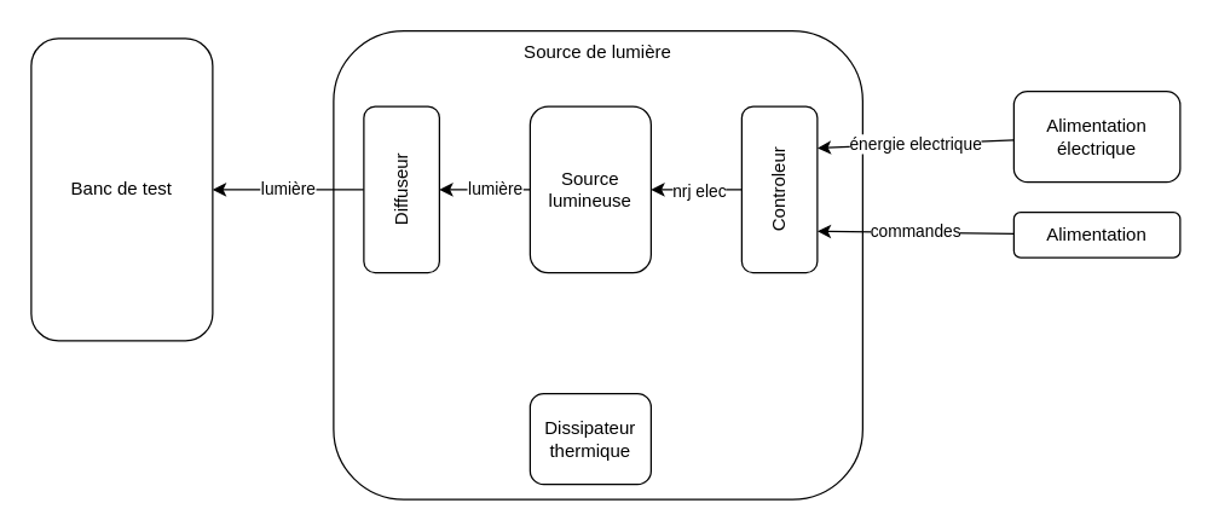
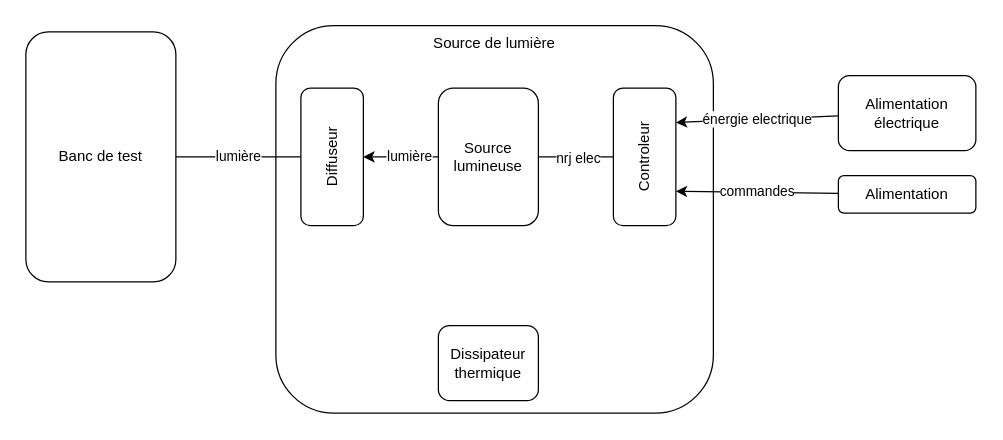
- <mxCell id="3" value="lumière" style="edgeStyle=none;html=1;exitX=0;exitY=0.5;exitDx=0;exitDy=0;entryX=1;entryY=0.5;entryDx=0;entryDy=0;" edge="1" parent="1" source="4" target="16"><mxGeometry relative="1" as="geometry"><mxPoint x="150" y="170" as="targetPoint" /></mxGeometry></mxCell>
+ <mxCell id="3" value="lumière" style="edgeStyle=none;html=1;exitX=0;exitY=0.5;exitDx=0;exitDy=0;entryX=1;entryY=0.5;entryDx=0;entryDy=0;endArrow=none;" edge="1" parent="1" source="4" target="16"><mxGeometry relative="1" as="geometry"><mxPoint x="150" y="170" as="targetPoint" /></mxGeometry></mxCell>
- <mxCell id="9" style="edgeStyle=none;html=1;exitX=0;exitY=0.5;exitDx=0;exitDy=0;entryX=1;entryY=0.5;entryDx=0;entryDy=0;" edge="1" parent="1" source="11" target="7"><mxGeometry relative="1" as="geometry" /></mxCell>
+ <mxCell id="9" style="edgeStyle=none;html=1;exitX=0;exitY=0.5;exitDx=0;exitDy=0;entryX=1;entryY=0.5;entryDx=0;entryDy=0;endArrow=none;" edge="1" parent="1" source="11" target="7"><mxGeometry relative="1" as="geometry" /></mxCell>
